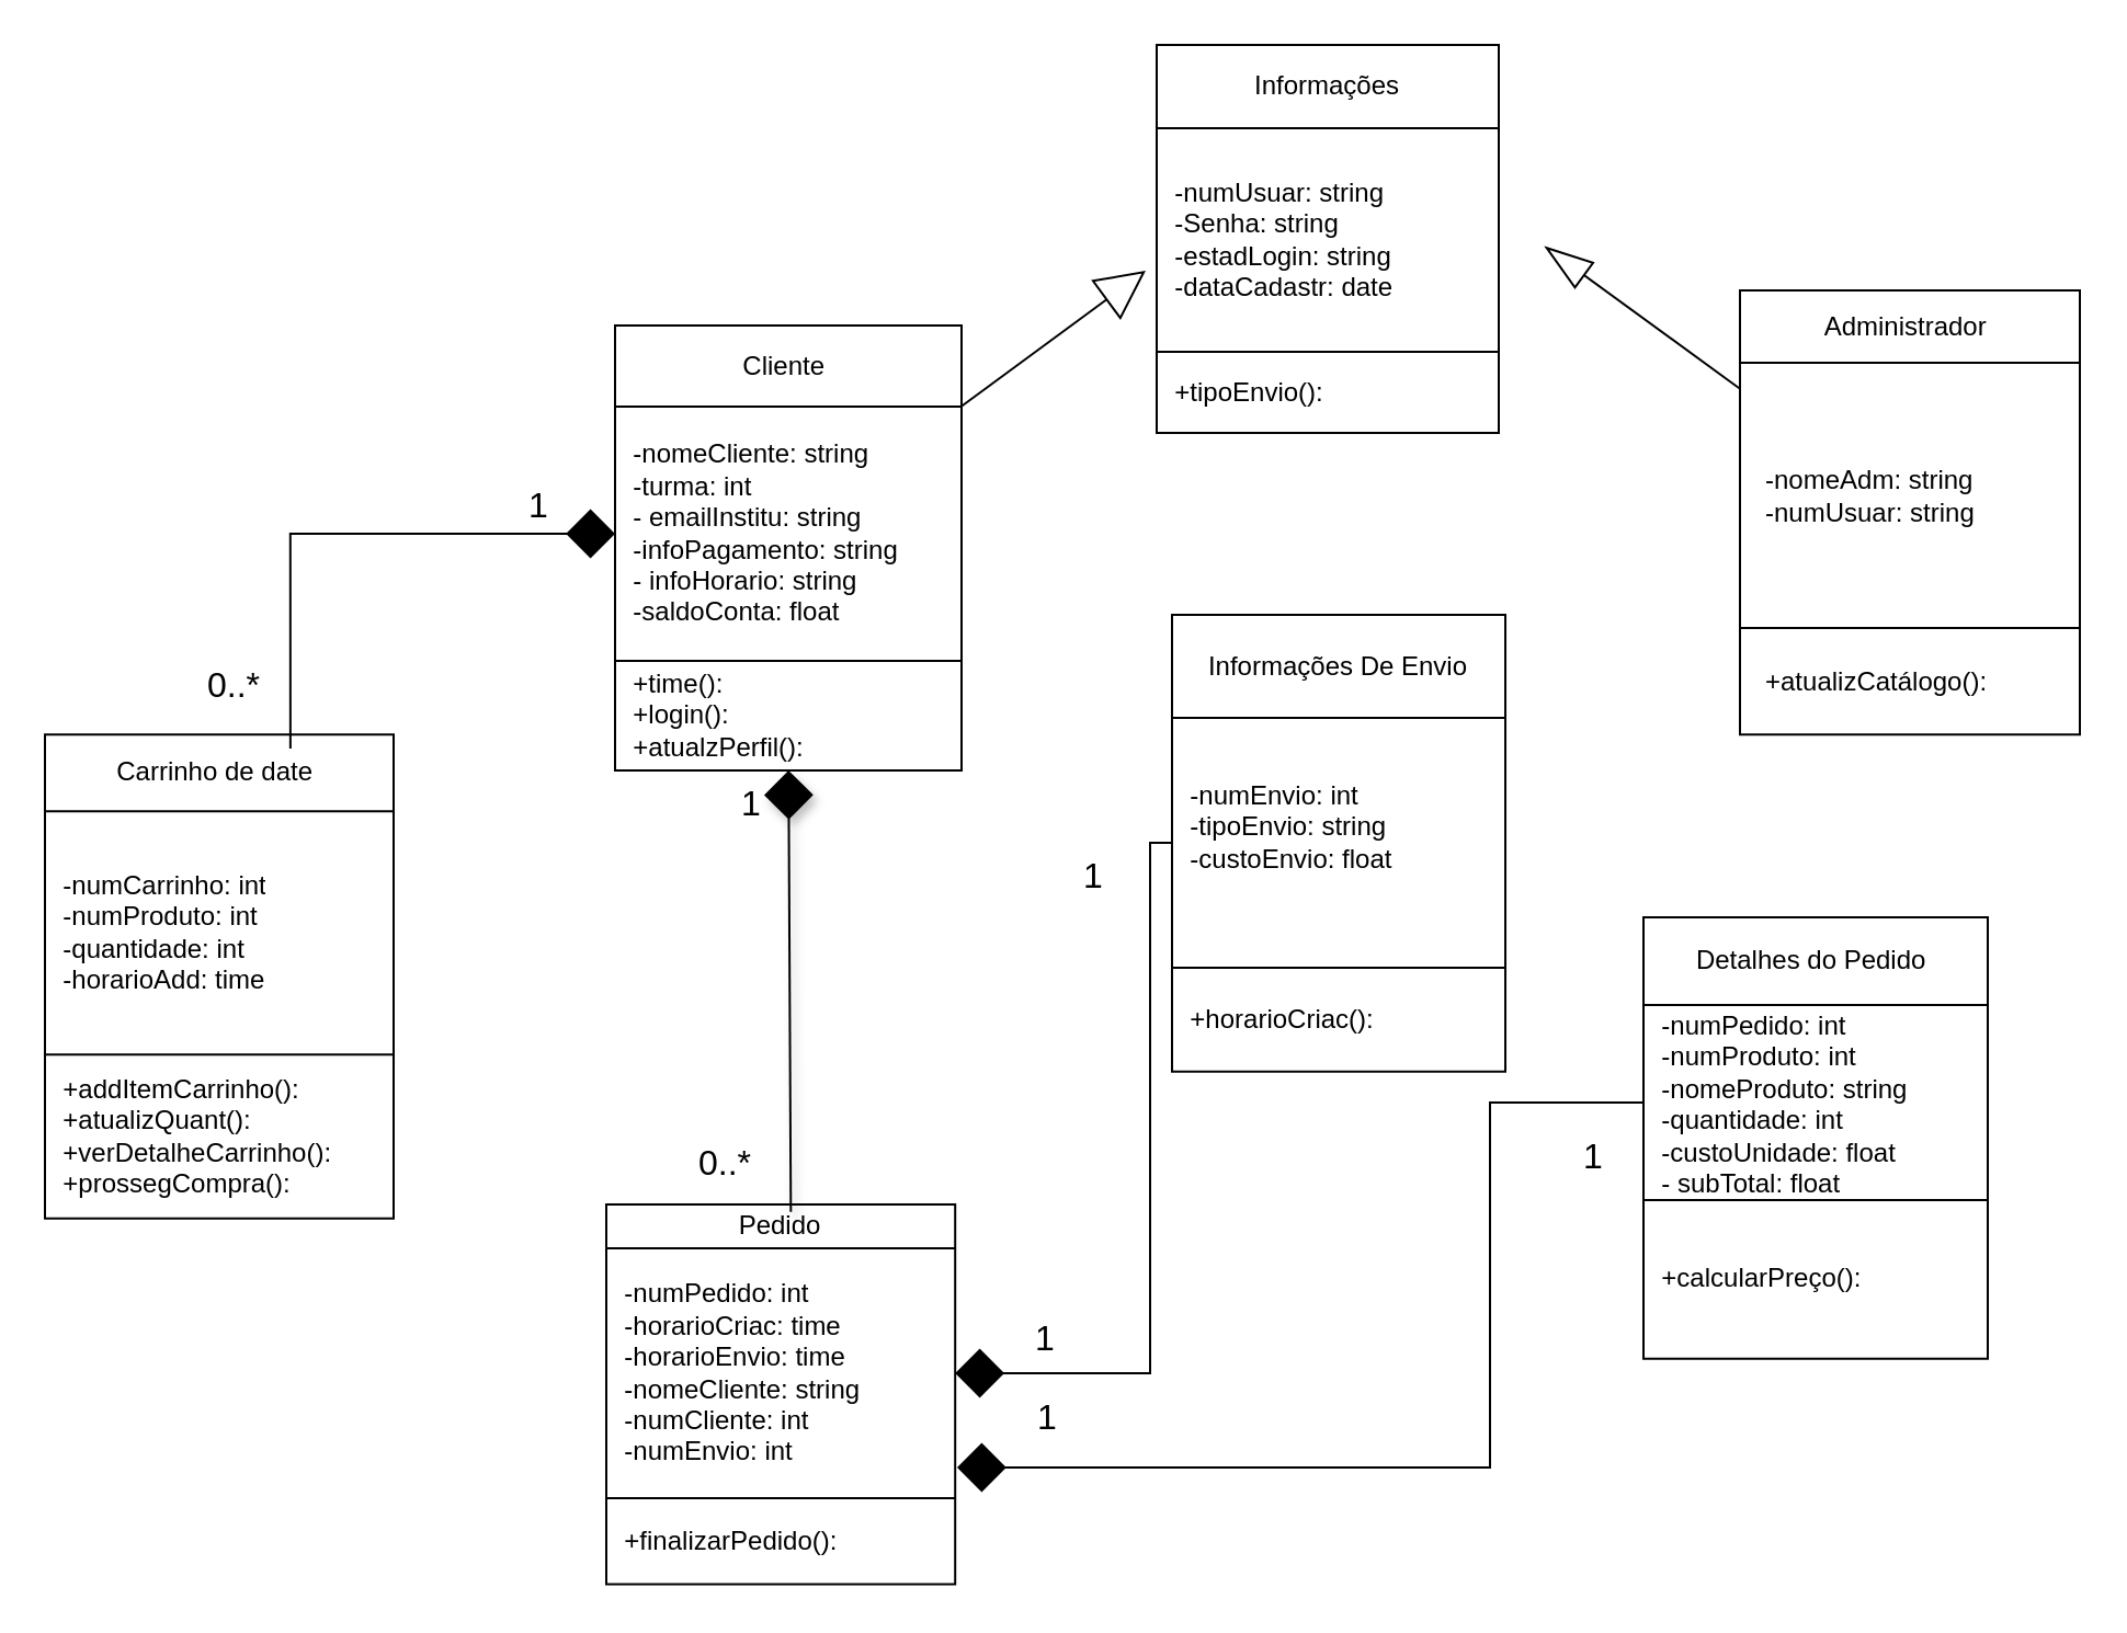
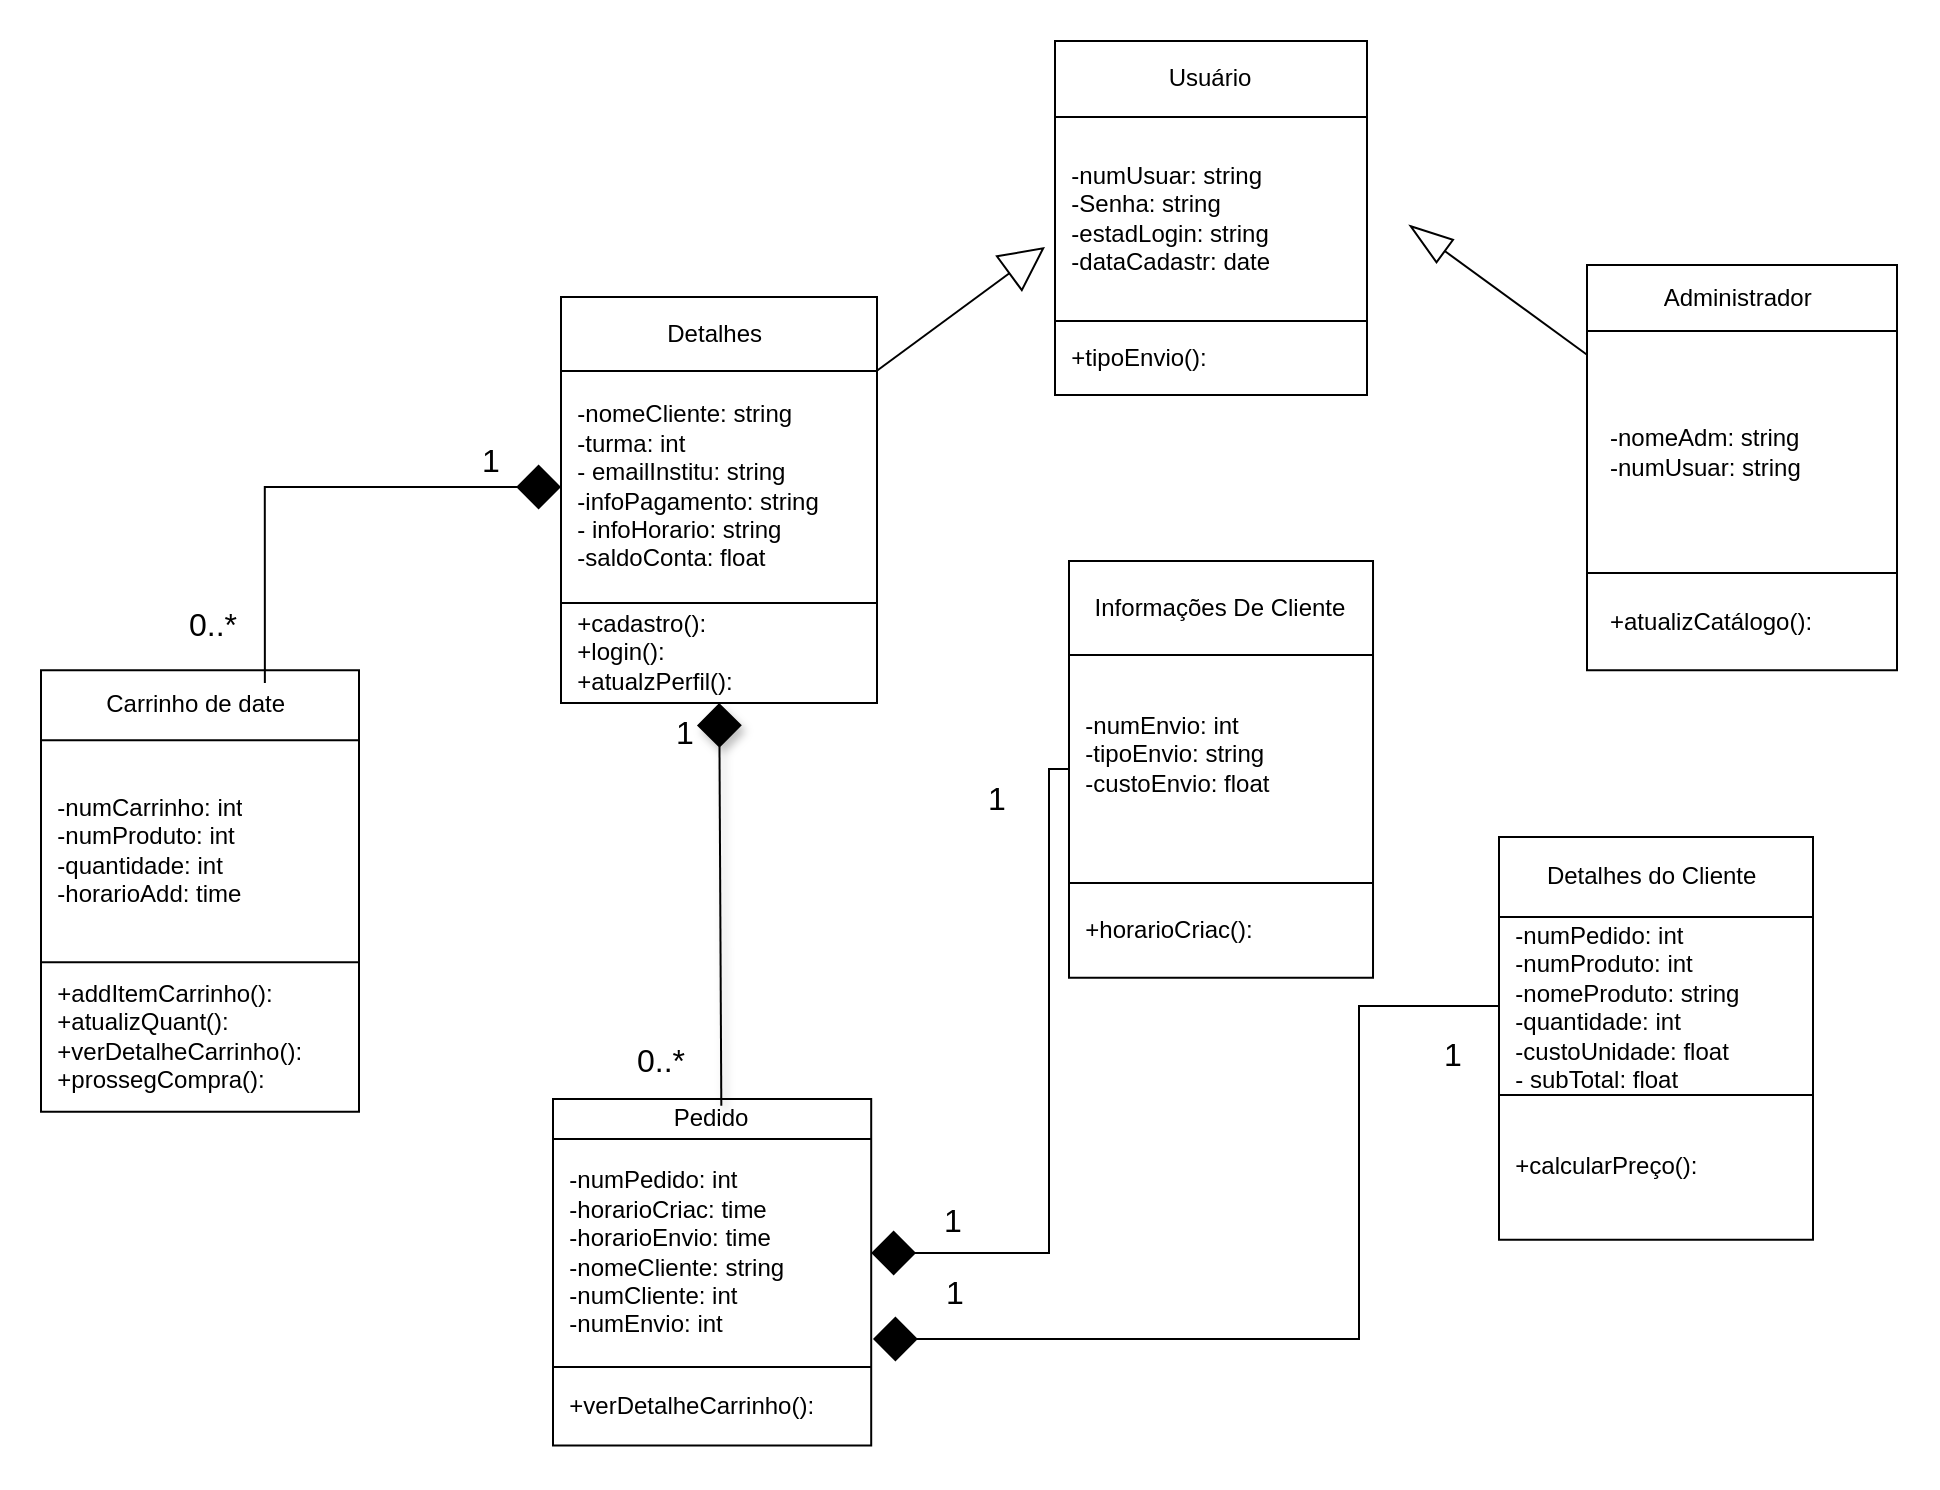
- <mxCell id="19" value="Informações" style="shape=partialRectangle;html=1;whiteSpace=wrap;connectable=0;strokeColor=inherit;overflow=hidden;fillColor=none;top=0;left=0;bottom=0;right=0;pointerEvents=1;" vertex="1" parent="18"><mxGeometry width="156" height="38" as="geometry"><mxRectangle width="156" height="38" as="alternateBounds" /></mxGeometry></mxCell>
+ <mxCell id="19" value="Usuário" style="shape=partialRectangle;html=1;whiteSpace=wrap;connectable=0;strokeColor=inherit;overflow=hidden;fillColor=none;top=0;left=0;bottom=0;right=0;pointerEvents=1;" vertex="1" parent="18"><mxGeometry width="156" height="38" as="geometry"><mxRectangle width="156" height="38" as="alternateBounds" /></mxGeometry></mxCell>
- <mxCell id="12" value="Cliente&amp;nbsp;" style="shape=partialRectangle;html=1;whiteSpace=wrap;connectable=0;strokeColor=inherit;overflow=hidden;fillColor=none;top=0;left=0;bottom=0;right=0;pointerEvents=1;" vertex="1" parent="11"><mxGeometry width="158" height="37" as="geometry"><mxRectangle width="158" height="37" as="alternateBounds" /></mxGeometry></mxCell>
+ <mxCell id="12" value="Detalhes&amp;nbsp;" style="shape=partialRectangle;html=1;whiteSpace=wrap;connectable=0;strokeColor=inherit;overflow=hidden;fillColor=none;top=0;left=0;bottom=0;right=0;pointerEvents=1;" vertex="1" parent="11"><mxGeometry width="158" height="37" as="geometry"><mxRectangle width="158" height="37" as="alternateBounds" /></mxGeometry></mxCell>
- <mxCell id="40" value="Informações De Envio" style="shape=partialRectangle;html=1;whiteSpace=wrap;connectable=0;strokeColor=inherit;overflow=hidden;fillColor=none;top=0;left=0;bottom=0;right=0;pointerEvents=1;" vertex="1" parent="39"><mxGeometry width="152" height="47" as="geometry"><mxRectangle width="152" height="47" as="alternateBounds" /></mxGeometry></mxCell>
+ <mxCell id="40" value="Informações De Cliente" style="shape=partialRectangle;html=1;whiteSpace=wrap;connectable=0;strokeColor=inherit;overflow=hidden;fillColor=none;top=0;left=0;bottom=0;right=0;pointerEvents=1;" vertex="1" parent="39"><mxGeometry width="152" height="47" as="geometry"><mxRectangle width="152" height="47" as="alternateBounds" /></mxGeometry></mxCell>
- <mxCell id="16" value="&amp;nbsp; +time():&lt;div&gt;&amp;nbsp; +login():&lt;/div&gt;&lt;div&gt;&amp;nbsp; +atualzPerfil():&lt;/div&gt;" style="shape=partialRectangle;html=1;whiteSpace=wrap;connectable=0;strokeColor=inherit;overflow=hidden;fillColor=none;top=0;left=0;bottom=0;right=0;pointerEvents=1;align=left;" vertex="1" parent="15"><mxGeometry width="158" height="50" as="geometry"><mxRectangle width="158" height="50" as="alternateBounds" /></mxGeometry></mxCell>
+ <mxCell id="16" value="&amp;nbsp; +cadastro():&lt;div&gt;&amp;nbsp; +login():&lt;/div&gt;&lt;div&gt;&amp;nbsp; +atualzPerfil():&lt;/div&gt;" style="shape=partialRectangle;html=1;whiteSpace=wrap;connectable=0;strokeColor=inherit;overflow=hidden;fillColor=none;top=0;left=0;bottom=0;right=0;pointerEvents=1;align=left;" vertex="1" parent="15"><mxGeometry width="158" height="50" as="geometry"><mxRectangle width="158" height="50" as="alternateBounds" /></mxGeometry></mxCell>
- <mxCell id="47" value="Detalhes do Pedido&amp;nbsp;" style="shape=partialRectangle;html=1;whiteSpace=wrap;connectable=0;strokeColor=inherit;overflow=hidden;fillColor=none;top=0;left=0;bottom=0;right=0;pointerEvents=1;" vertex="1" parent="46"><mxGeometry width="157" height="40" as="geometry"><mxRectangle width="157" height="40" as="alternateBounds" /></mxGeometry></mxCell>
+ <mxCell id="47" value="Detalhes do Cliente&amp;nbsp;" style="shape=partialRectangle;html=1;whiteSpace=wrap;connectable=0;strokeColor=inherit;overflow=hidden;fillColor=none;top=0;left=0;bottom=0;right=0;pointerEvents=1;" vertex="1" parent="46"><mxGeometry width="157" height="40" as="geometry"><mxRectangle width="157" height="40" as="alternateBounds" /></mxGeometry></mxCell>
- <mxCell id="37" value="&amp;nbsp; +finalizarPedido():" style="shape=partialRectangle;html=1;whiteSpace=wrap;connectable=0;strokeColor=inherit;overflow=hidden;fillColor=none;top=0;left=0;bottom=0;right=0;pointerEvents=1;align=left;" vertex="1" parent="36"><mxGeometry width="159" height="39" as="geometry"><mxRectangle width="159" height="39" as="alternateBounds" /></mxGeometry></mxCell>
+ <mxCell id="37" value="&amp;nbsp; +verDetalheCarrinho():" style="shape=partialRectangle;html=1;whiteSpace=wrap;connectable=0;strokeColor=inherit;overflow=hidden;fillColor=none;top=0;left=0;bottom=0;right=0;pointerEvents=1;align=left;" vertex="1" parent="36"><mxGeometry width="159" height="39" as="geometry"><mxRectangle width="159" height="39" as="alternateBounds" /></mxGeometry></mxCell>
